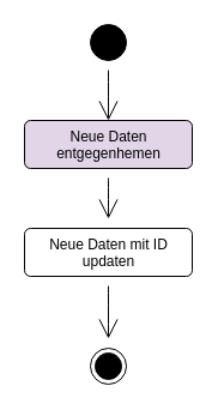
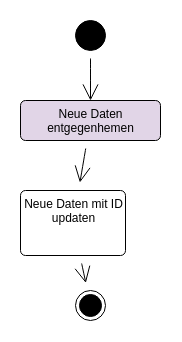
- <mxCell id="7" value="Neue Daten mit ID &lt;br&gt;updaten" style="html=1;align=center;verticalAlign=top;rounded=1;absoluteArcSize=1;arcSize=10;dashed=0;fillColor=rgb(255, 255, 255);" vertex="1" parent="1"><mxGeometry x="20" y="190" width="140" height="40" as="geometry" /></mxCell>
+ <mxCell id="7" value="Neue Daten mit ID &lt;br&gt;updaten" style="html=1;align=center;verticalAlign=top;rounded=1;absoluteArcSize=1;arcSize=10;dashed=0;fillColor=rgb(255, 255, 255);" vertex="1" parent="1"><mxGeometry x="20" y="190" width="105" height="65" as="geometry" /></mxCell>
